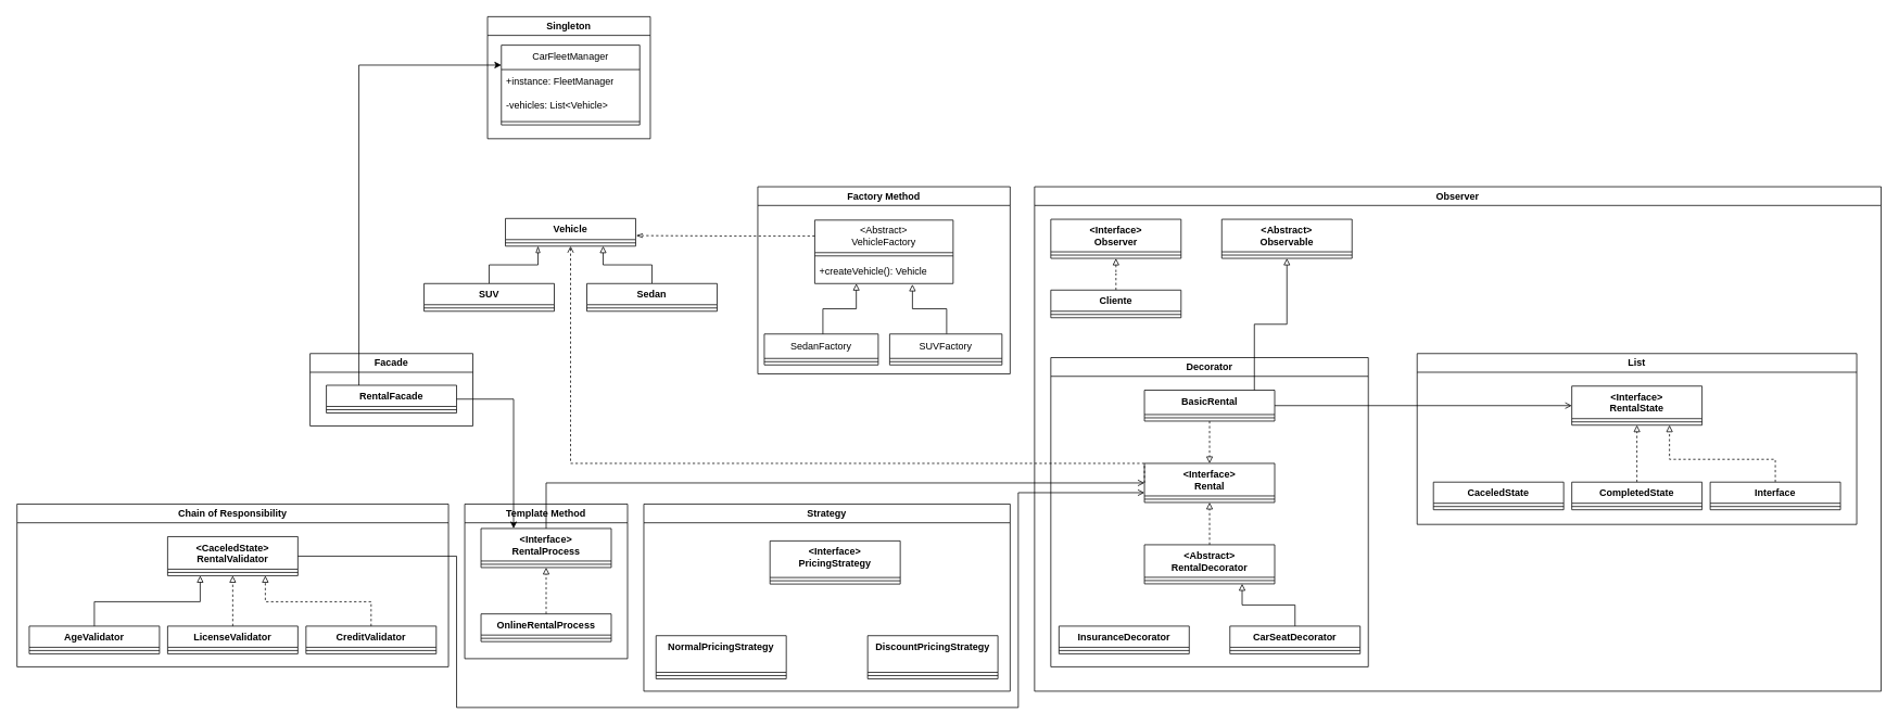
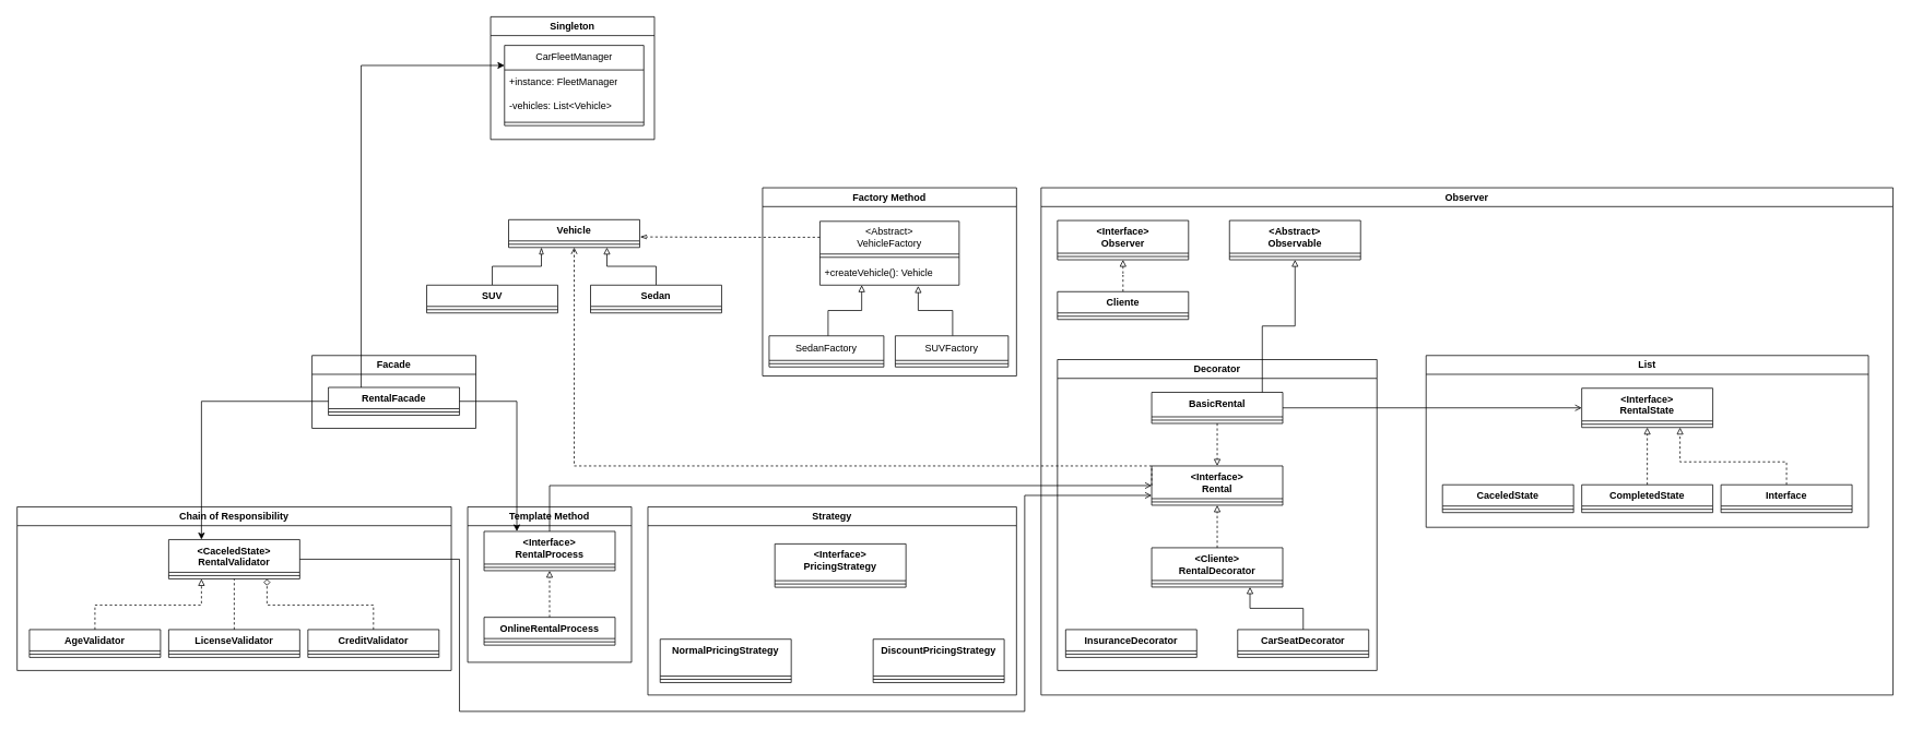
+ <mxCell id="92" style="edgeStyle=orthogonalEdgeStyle;rounded=0;orthogonalLoop=1;jettySize=auto;html=1;entryX=0.25;entryY=0;entryDx=0;entryDy=0;" edge="1" parent="1" source="90" target="76"><mxGeometry relative="1" as="geometry" /></mxCell>
- <mxCell id="24" value="&lt;div&gt;&amp;lt;Abstract&amp;gt;&lt;/div&gt;RentalDecorator" style="swimlane;fontStyle=1;align=center;verticalAlign=top;childLayout=stackLayout;horizontal=1;startSize=40;horizontalStack=0;resizeParent=1;resizeParentMax=0;resizeLast=0;collapsible=1;marginBottom=0;whiteSpace=wrap;html=1;" vertex="1" parent="17"><mxGeometry x="115" y="230" width="160" height="48" as="geometry" /></mxCell>
+ <mxCell id="24" value="&lt;div&gt;&amp;lt;Cliente&amp;gt;&lt;/div&gt;RentalDecorator" style="swimlane;fontStyle=1;align=center;verticalAlign=top;childLayout=stackLayout;horizontal=1;startSize=40;horizontalStack=0;resizeParent=1;resizeParentMax=0;resizeLast=0;collapsible=1;marginBottom=0;whiteSpace=wrap;html=1;" vertex="1" parent="17"><mxGeometry x="115" y="230" width="160" height="48" as="geometry" /></mxCell>
- <mxCell id="81" value="" style="edgeStyle=orthogonalEdgeStyle;rounded=0;orthogonalLoop=1;jettySize=auto;html=1;entryX=0.5;entryY=1;entryDx=0;entryDy=0;dashed=1;strokeColor=default;align=center;verticalAlign=middle;fontFamily=Helvetica;fontSize=11;fontColor=default;labelBackgroundColor=default;endArrow=block;endFill=0;" edge="1" parent="75" source="82" target="76"><mxGeometry relative="1" as="geometry" /></mxCell>
+ <mxCell id="81" value="" style="edgeStyle=orthogonalEdgeStyle;rounded=0;orthogonalLoop=1;jettySize=auto;html=1;entryX=0.5;entryY=1;entryDx=0;entryDy=0;dashed=1;strokeColor=default;align=center;verticalAlign=middle;fontFamily=Helvetica;fontSize=11;fontColor=default;labelBackgroundColor=default;endArrow=none;endFill=0;" edge="1" parent="75" source="82" target="76"><mxGeometry relative="1" as="geometry" /></mxCell>
- <mxCell id="84" value="" style="edgeStyle=orthogonalEdgeStyle;rounded=0;orthogonalLoop=1;jettySize=auto;html=1;entryX=0.75;entryY=1;entryDx=0;entryDy=0;dashed=1;strokeColor=default;align=center;verticalAlign=middle;fontFamily=Helvetica;fontSize=11;fontColor=default;labelBackgroundColor=default;endArrow=block;endFill=0;" edge="1" parent="75" source="85" target="76"><mxGeometry relative="1" as="geometry"><Array as="points"><mxPoint x="435" y="120" /><mxPoint x="305" y="120" /></Array></mxGeometry></mxCell>
+ <mxCell id="84" value="" style="edgeStyle=orthogonalEdgeStyle;rounded=0;orthogonalLoop=1;jettySize=auto;html=1;entryX=0.75;entryY=1;entryDx=0;entryDy=0;dashed=1;strokeColor=default;align=center;verticalAlign=middle;fontFamily=Helvetica;fontSize=11;fontColor=default;labelBackgroundColor=default;endArrow=diamond;endFill=0;" edge="1" parent="75" source="85" target="76"><mxGeometry relative="1" as="geometry"><Array as="points"><mxPoint x="435" y="120" /><mxPoint x="305" y="120" /></Array></mxGeometry></mxCell>
- <mxCell id="78" value="" style="edgeStyle=orthogonalEdgeStyle;rounded=0;orthogonalLoop=1;jettySize=auto;html=1;entryX=0.25;entryY=1;entryDx=0;entryDy=0;dashed=0;strokeColor=default;align=center;verticalAlign=middle;fontFamily=Helvetica;fontSize=11;fontColor=default;labelBackgroundColor=default;endArrow=block;endFill=0;" edge="1" parent="75" source="79" target="76"><mxGeometry relative="1" as="geometry"><Array as="points"><mxPoint x="95" y="120" /><mxPoint x="225" y="120" /></Array></mxGeometry></mxCell>
+ <mxCell id="78" value="" style="edgeStyle=orthogonalEdgeStyle;rounded=0;orthogonalLoop=1;jettySize=auto;html=1;entryX=0.25;entryY=1;entryDx=0;entryDy=0;dashed=1;strokeColor=default;align=center;verticalAlign=middle;fontFamily=Helvetica;fontSize=11;fontColor=default;labelBackgroundColor=default;endArrow=block;endFill=0;" edge="1" parent="75" source="79" target="76"><mxGeometry relative="1" as="geometry"><Array as="points"><mxPoint x="95" y="120" /><mxPoint x="225" y="120" /></Array></mxGeometry></mxCell>
